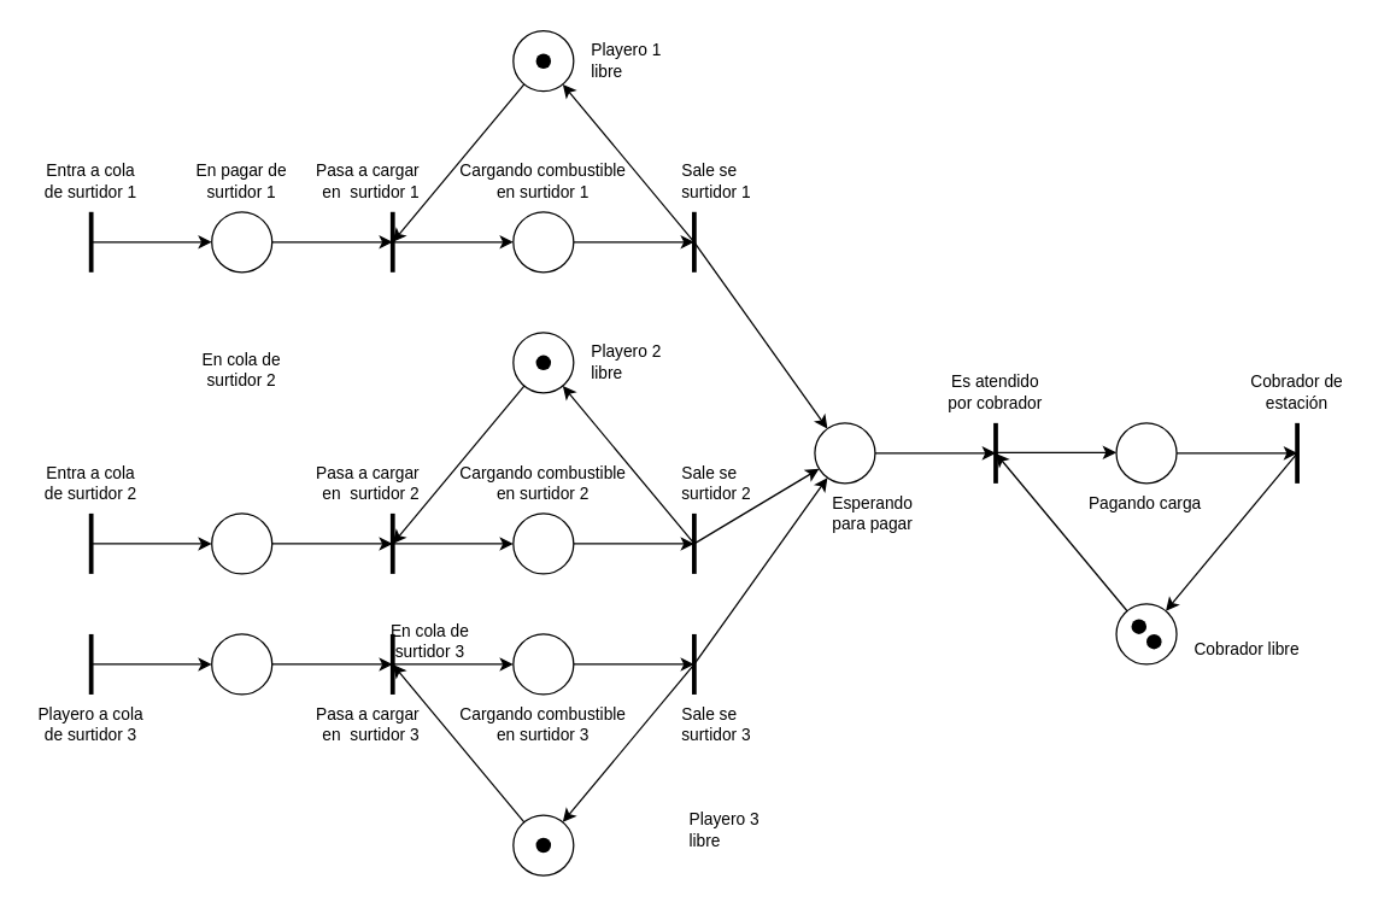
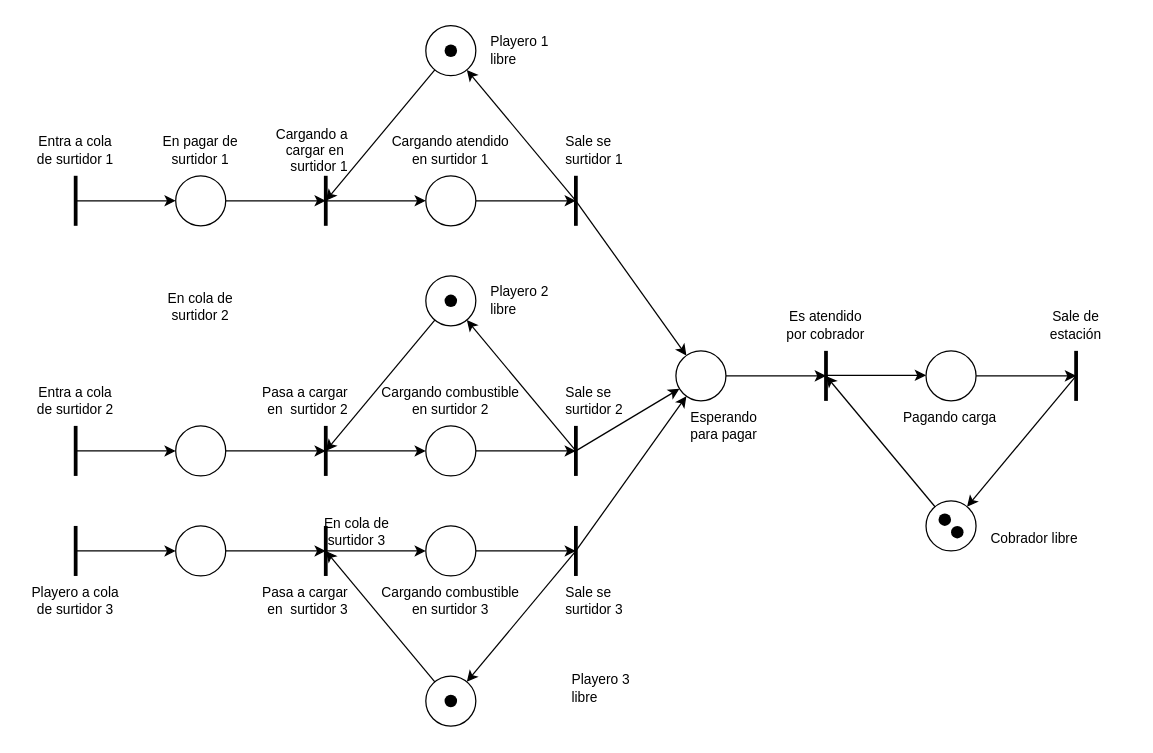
- <mxCell id="64" value="&lt;div&gt;Pasa a cargar en&amp;nbsp; surtidor 1&lt;br&gt;&lt;/div&gt;" style="text;html=1;strokeColor=none;fillColor=none;align=right;verticalAlign=middle;whiteSpace=wrap;rounded=0;fontSize=11;" vertex="1" parent="1"><mxGeometry x="200" y="100" width="80" height="40" as="geometry" /></mxCell>
+ <mxCell id="64" value="&lt;div&gt;Cargando a cargar en&amp;nbsp; surtidor 1&lt;br&gt;&lt;/div&gt;" style="text;html=1;strokeColor=none;fillColor=none;align=right;verticalAlign=middle;whiteSpace=wrap;rounded=0;fontSize=11;" vertex="1" parent="1"><mxGeometry x="200" y="100" width="80" height="40" as="geometry" /></mxCell>
- <mxCell id="70" value="&lt;div&gt;Cargando combustible&lt;/div&gt;&lt;div&gt;en surtidor 1&lt;br&gt;&lt;/div&gt;" style="text;html=1;strokeColor=none;fillColor=none;align=center;verticalAlign=middle;whiteSpace=wrap;rounded=0;fontSize=11;" vertex="1" parent="1"><mxGeometry x="290" y="100" width="140" height="40" as="geometry" /></mxCell>
+ <mxCell id="70" value="&lt;div&gt;Cargando atendido&lt;/div&gt;&lt;div&gt;en surtidor 1&lt;br&gt;&lt;/div&gt;" style="text;html=1;strokeColor=none;fillColor=none;align=center;verticalAlign=middle;whiteSpace=wrap;rounded=0;fontSize=11;" vertex="1" parent="1"><mxGeometry x="290" y="100" width="140" height="40" as="geometry" /></mxCell>
- <mxCell id="78" value="Cobrador de estación" style="text;html=1;strokeColor=none;fillColor=none;align=center;verticalAlign=middle;whiteSpace=wrap;rounded=0;fontSize=11;" vertex="1" parent="1"><mxGeometry x="820" y="240" width="80" height="40" as="geometry" /></mxCell>
+ <mxCell id="78" value="Sale de estación" style="text;html=1;strokeColor=none;fillColor=none;align=center;verticalAlign=middle;whiteSpace=wrap;rounded=0;fontSize=11;" vertex="1" parent="1"><mxGeometry x="820" y="240" width="80" height="40" as="geometry" /></mxCell>
